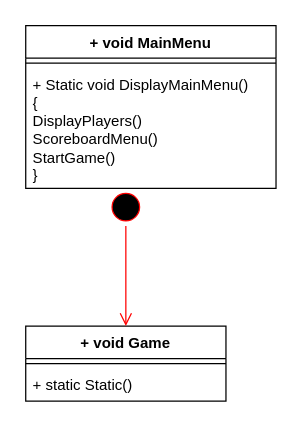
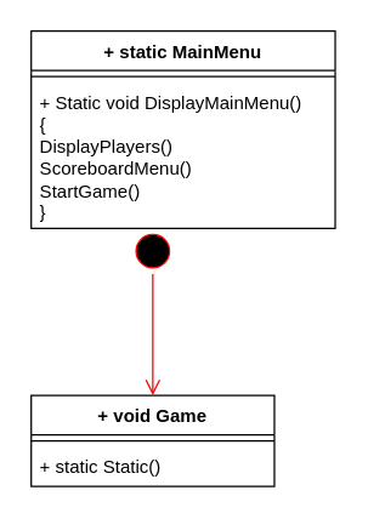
- <mxCell id="2" value="+ void MainMenu" style="swimlane;fontStyle=1;align=center;verticalAlign=top;childLayout=stackLayout;horizontal=1;startSize=26;horizontalStack=0;resizeParent=1;resizeParentMax=0;resizeLast=0;collapsible=1;marginBottom=0;whiteSpace=wrap;html=1;" vertex="1" parent="1"><mxGeometry x="20" y="20" width="200" height="130" as="geometry" /></mxCell>
+ <mxCell id="2" value="+ static MainMenu" style="swimlane;fontStyle=1;align=center;verticalAlign=top;childLayout=stackLayout;horizontal=1;startSize=26;horizontalStack=0;resizeParent=1;resizeParentMax=0;resizeLast=0;collapsible=1;marginBottom=0;whiteSpace=wrap;html=1;" vertex="1" parent="1"><mxGeometry x="20" y="20" width="200" height="130" as="geometry" /></mxCell>
